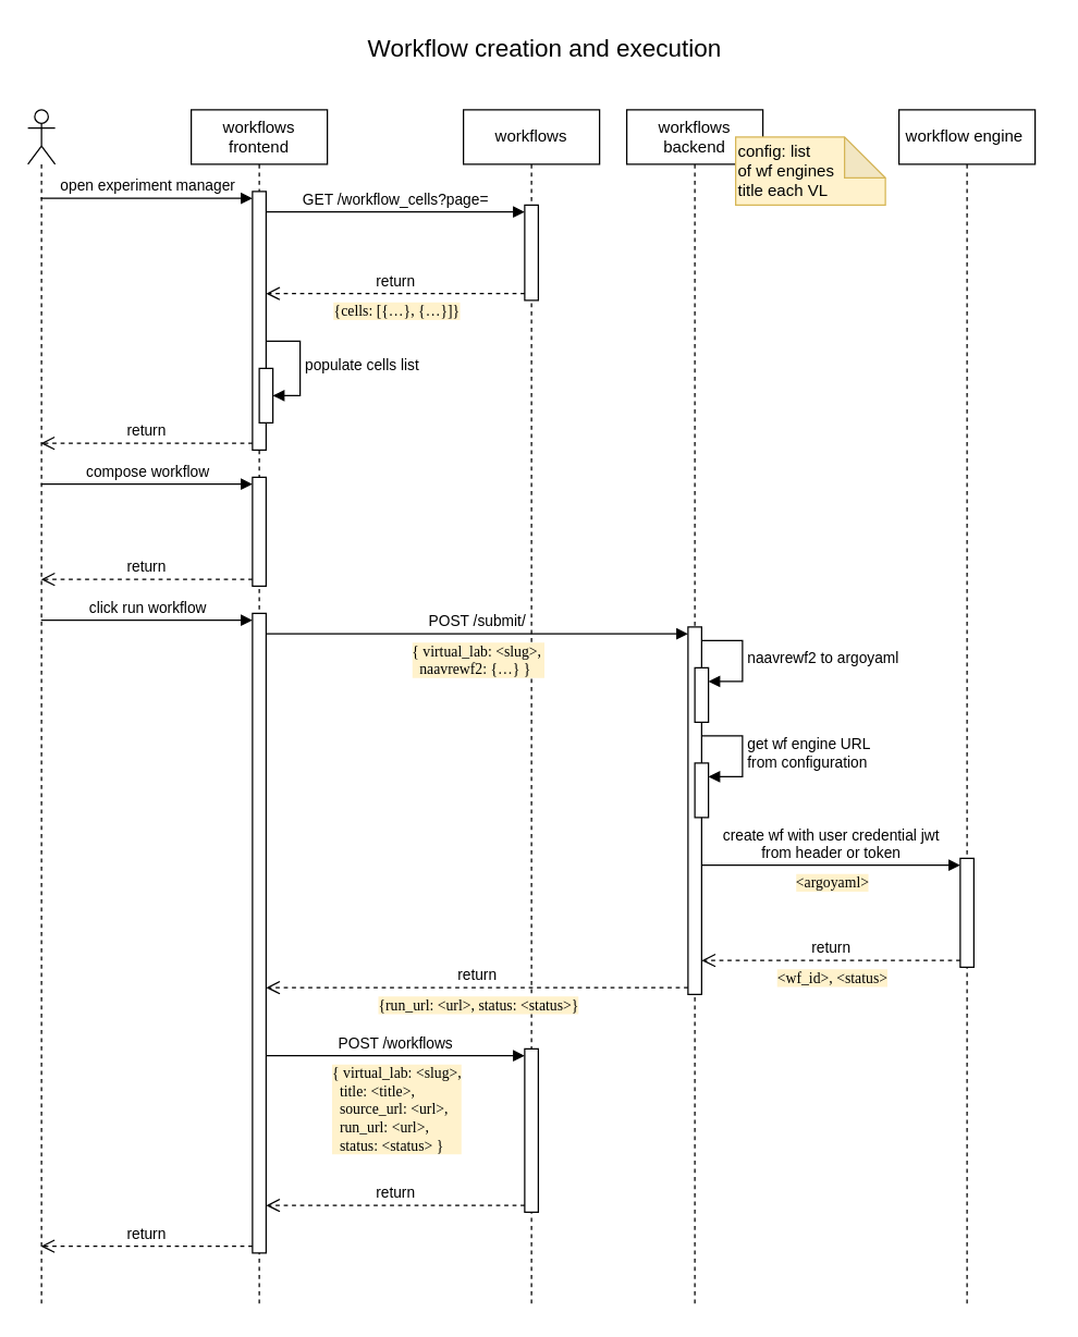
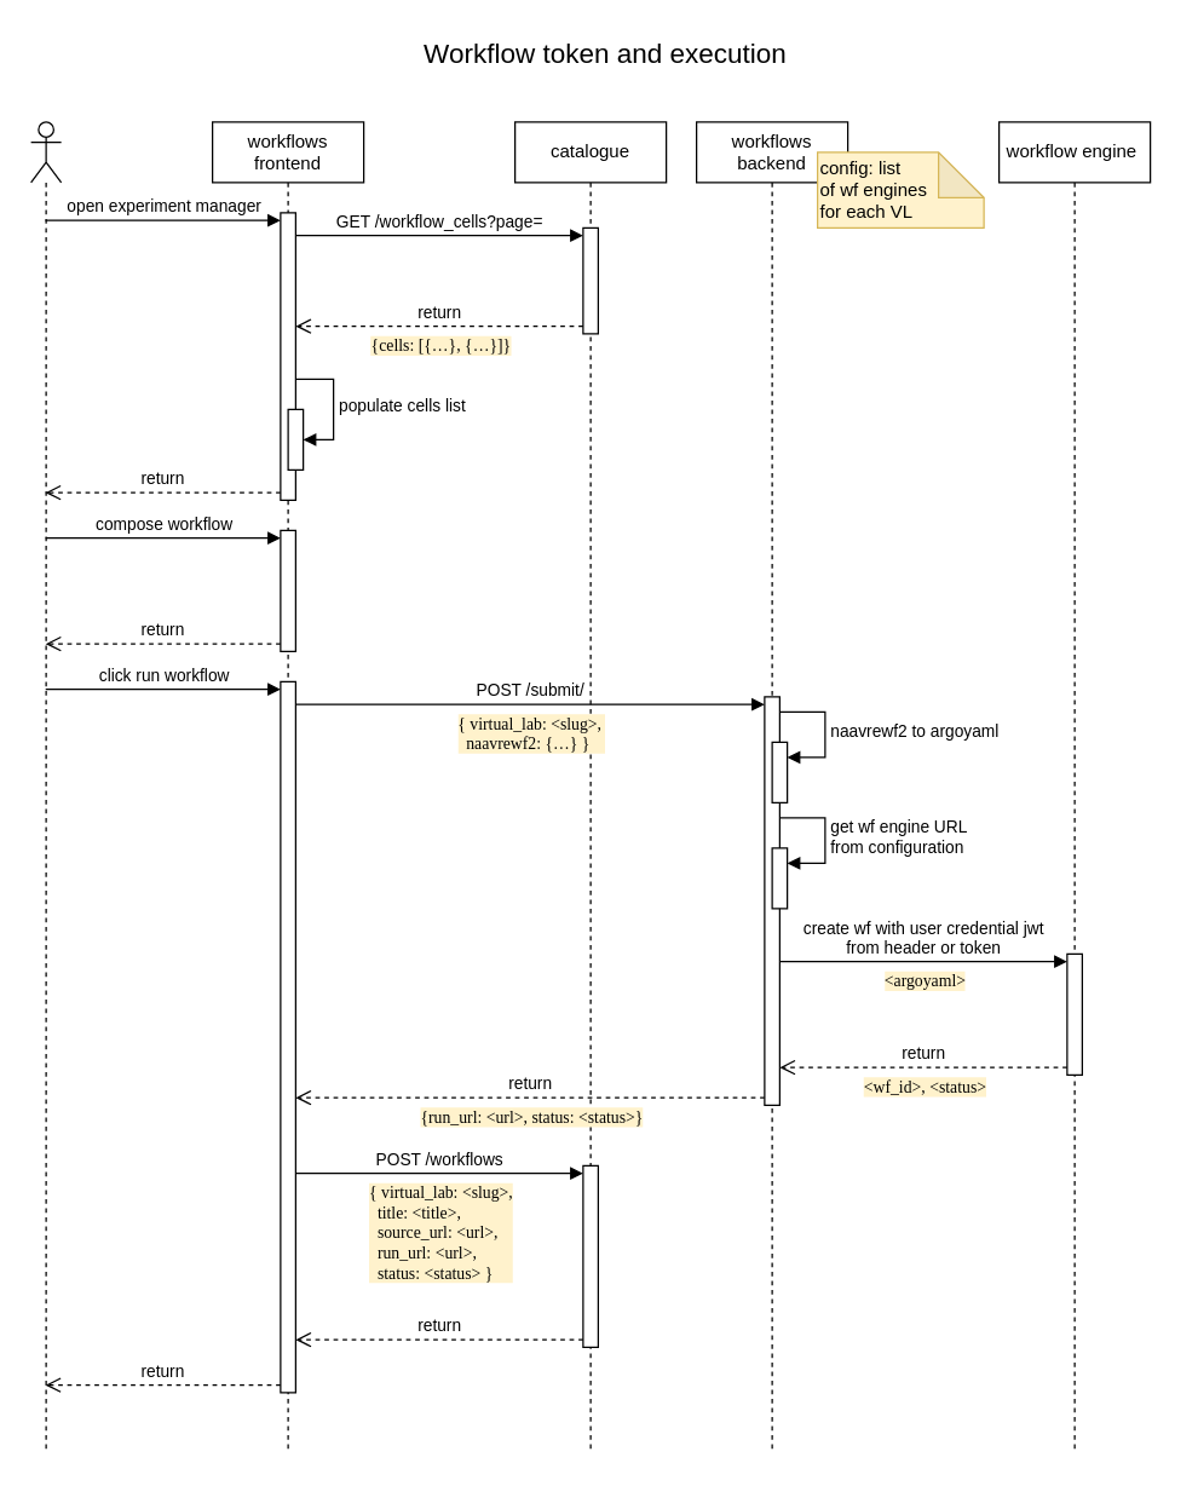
- <mxCell id="41" value="Workflow creation and execution" style="text;strokeColor=none;align=center;fillColor=none;html=1;verticalAlign=middle;whiteSpace=wrap;rounded=0;fontSize=18;" parent="1" vertex="1"><mxGeometry x="30" y="20" width="740" height="30" as="geometry" /></mxCell>
+ <mxCell id="41" value="Workflow token and execution" style="text;strokeColor=none;align=center;fillColor=none;html=1;verticalAlign=middle;whiteSpace=wrap;rounded=0;fontSize=18;" parent="1" vertex="1"><mxGeometry x="30" y="20" width="740" height="30" as="geometry" /></mxCell>
- <mxCell id="12" value="workflows" style="shape=umlLifeline;perimeter=lifelinePerimeter;whiteSpace=wrap;html=1;container=1;dropTarget=0;collapsible=0;recursiveResize=0;outlineConnect=0;portConstraint=eastwest;newEdgeStyle={&quot;curved&quot;:0,&quot;rounded&quot;:0};" parent="1" vertex="1"><mxGeometry x="340" y="80" width="100" height="880" as="geometry" /></mxCell>
+ <mxCell id="12" value="catalogue" style="shape=umlLifeline;perimeter=lifelinePerimeter;whiteSpace=wrap;html=1;container=1;dropTarget=0;collapsible=0;recursiveResize=0;outlineConnect=0;portConstraint=eastwest;newEdgeStyle={&quot;curved&quot;:0,&quot;rounded&quot;:0};" parent="1" vertex="1"><mxGeometry x="340" y="80" width="100" height="880" as="geometry" /></mxCell>
- <mxCell id="28" value="config:&amp;nbsp;&lt;span style=&quot;background-color: initial;&quot;&gt;list&lt;/span&gt;&lt;div&gt;&lt;span style=&quot;background-color: initial;&quot;&gt;of wf engines&lt;/span&gt;&lt;/div&gt;&lt;div&gt;&lt;span style=&quot;background-color: initial;&quot;&gt;title each VL&lt;/span&gt;&lt;/div&gt;" style="shape=note;whiteSpace=wrap;html=1;backgroundOutline=1;darkOpacity=0.05;align=left;fillColor=#fff2cc;strokeColor=#d6b656;" parent="1" vertex="1"><mxGeometry x="540" y="100" width="110" height="50" as="geometry" /></mxCell>
+ <mxCell id="28" value="config:&amp;nbsp;&lt;span style=&quot;background-color: initial;&quot;&gt;list&lt;/span&gt;&lt;div&gt;&lt;span style=&quot;background-color: initial;&quot;&gt;of wf engines&lt;/span&gt;&lt;/div&gt;&lt;div&gt;&lt;span style=&quot;background-color: initial;&quot;&gt;for each VL&lt;/span&gt;&lt;/div&gt;" style="shape=note;whiteSpace=wrap;html=1;backgroundOutline=1;darkOpacity=0.05;align=left;fillColor=#fff2cc;strokeColor=#d6b656;" parent="1" vertex="1"><mxGeometry x="540" y="100" width="110" height="50" as="geometry" /></mxCell>
